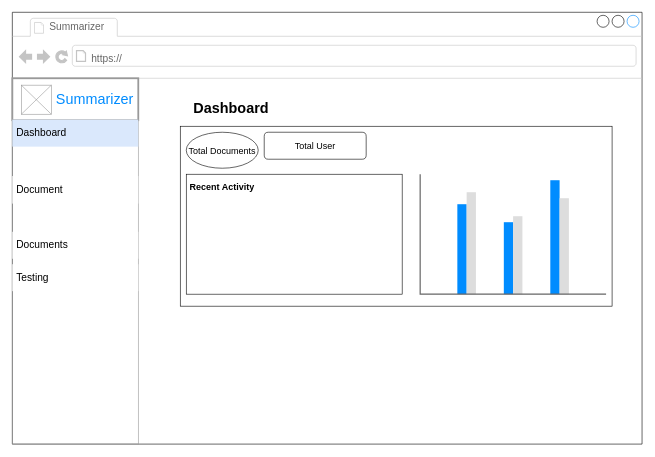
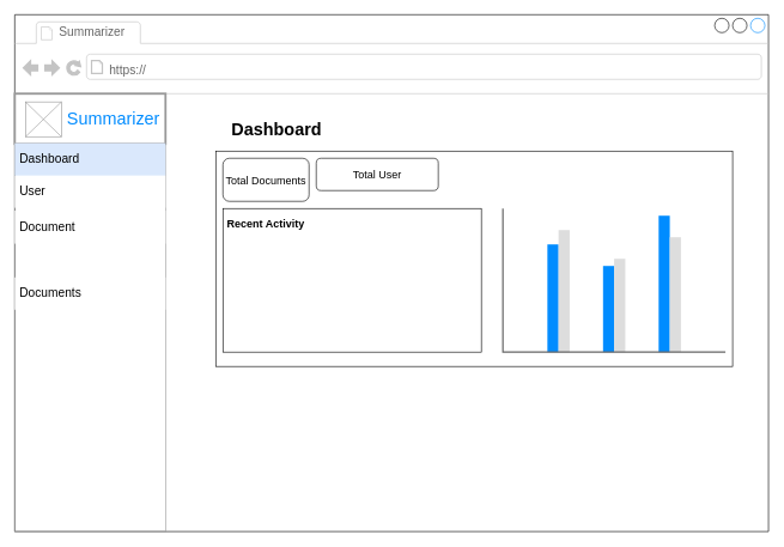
- <mxCell id="15" value="Total Documents" style="ellipse;whiteSpace=wrap;html=1;fillColor=none;fontSize=15;" vertex="1" parent="2"><mxGeometry x="290" y="200" width="120" height="60" as="geometry" /></mxCell>
+ <mxCell id="15" value="Total Documents" style="rounded=1;whiteSpace=wrap;html=1;fillColor=none;fontSize=15;" vertex="1" parent="2"><mxGeometry x="290" y="200" width="120" height="60" as="geometry" /></mxCell>
+ <mxCell id="10" value="User" style="strokeWidth=1;shadow=0;dashed=0;align=center;html=1;shape=mxgraph.mockup.forms.rrect;rSize=0;fontSize=17;align=left;spacingLeft=5;resizeWidth=1;strokeColor=none;" vertex="1" parent="6"><mxGeometry y="114" width="210" height="45" as="geometry" /></mxCell>
- <mxCell id="12" value="Testing" style="strokeWidth=1;shadow=0;dashed=0;align=center;html=1;shape=mxgraph.mockup.forms.rrect;rSize=0;fontSize=17;align=left;spacingLeft=5;resizeWidth=1;strokeColor=none;" vertex="1" parent="6"><mxGeometry y="310" width="210" height="45" as="geometry" /></mxCell>
